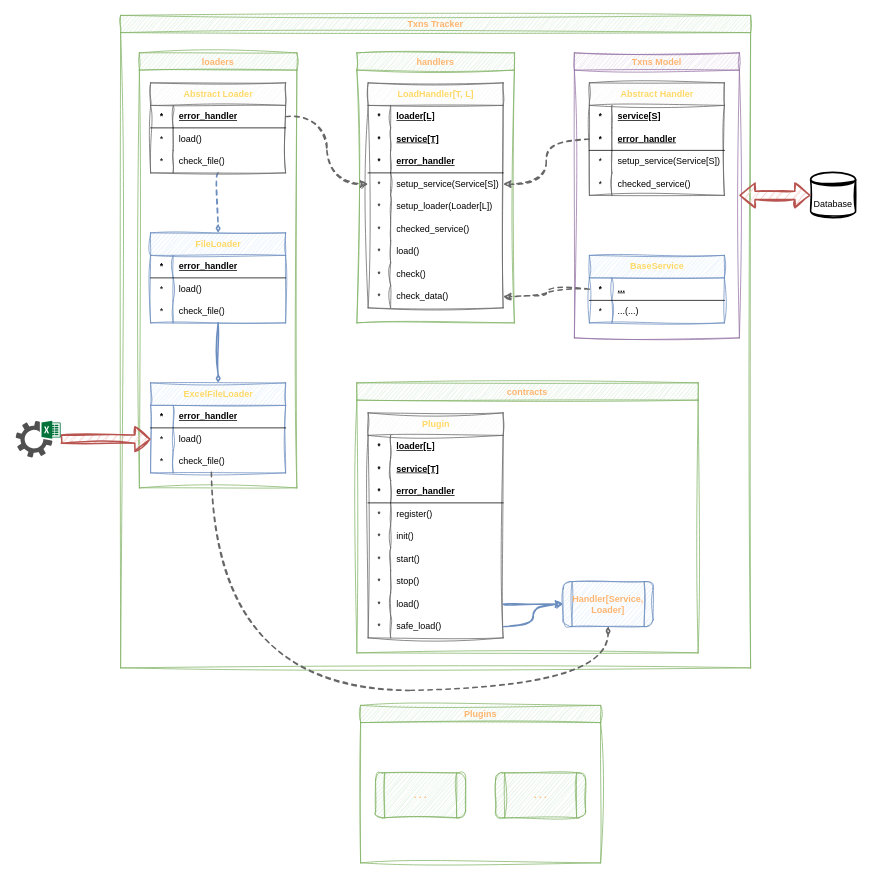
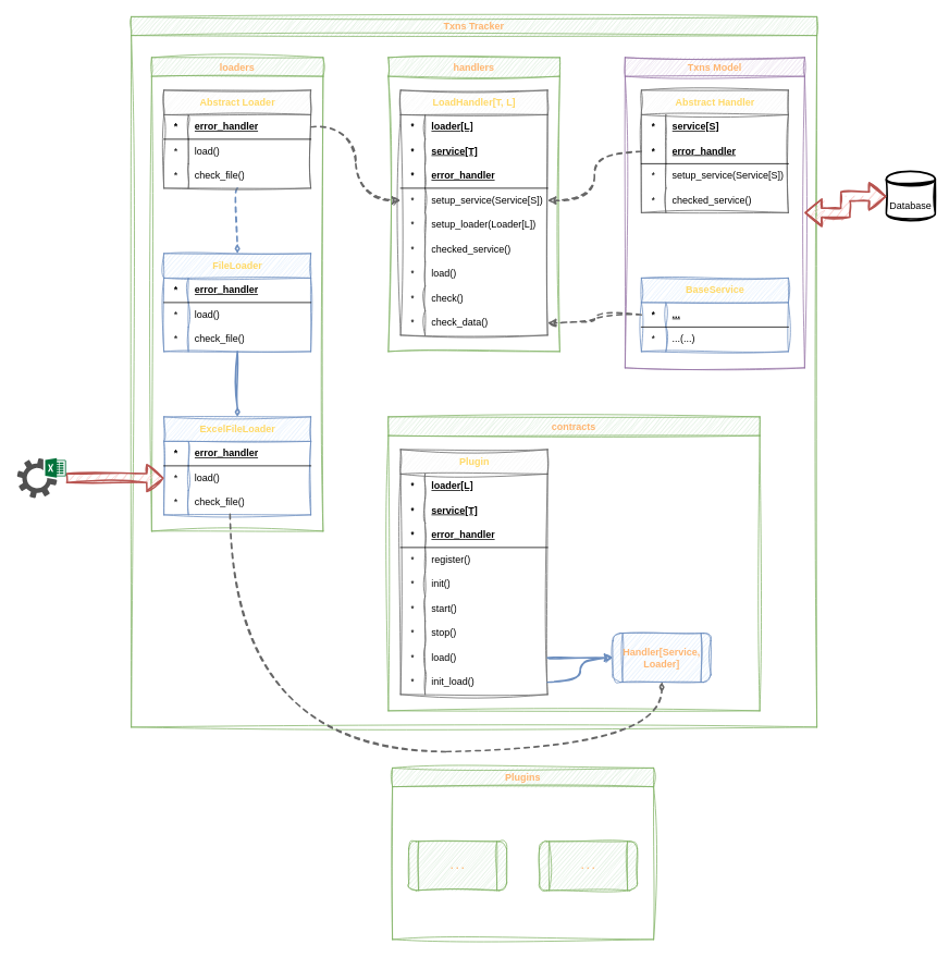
- <mxCell id="122" value="Database" style="shape=datastore;whiteSpace=wrap;html=1;sketch=1;curveFitting=1;jiggle=2;strokeWidth=2;" vertex="1" parent="1"><mxGeometry x="1080" y="230" width="60" height="60" as="geometry" /></mxCell>
+ <mxCell id="122" value="Database" style="shape=datastore;whiteSpace=wrap;html=1;sketch=1;curveFitting=1;jiggle=2;strokeWidth=2;" vertex="1" parent="1"><mxGeometry x="1085" y="210" width="60" height="60" as="geometry" /></mxCell>
- <mxCell id="116" value="safe_load()" style="shape=partialRectangle;connectable=0;fillColor=none;top=0;left=0;bottom=0;right=0;align=left;spacingLeft=6;overflow=hidden;whiteSpace=wrap;html=1;" vertex="1" parent="114"><mxGeometry x="30" width="150" height="30" as="geometry"><mxRectangle width="150" height="30" as="alternateBounds" /></mxGeometry></mxCell>
+ <mxCell id="116" value="init_load()" style="shape=partialRectangle;connectable=0;fillColor=none;top=0;left=0;bottom=0;right=0;align=left;spacingLeft=6;overflow=hidden;whiteSpace=wrap;html=1;" vertex="1" parent="114"><mxGeometry x="30" width="150" height="30" as="geometry"><mxRectangle width="150" height="30" as="alternateBounds" /></mxGeometry></mxCell>
